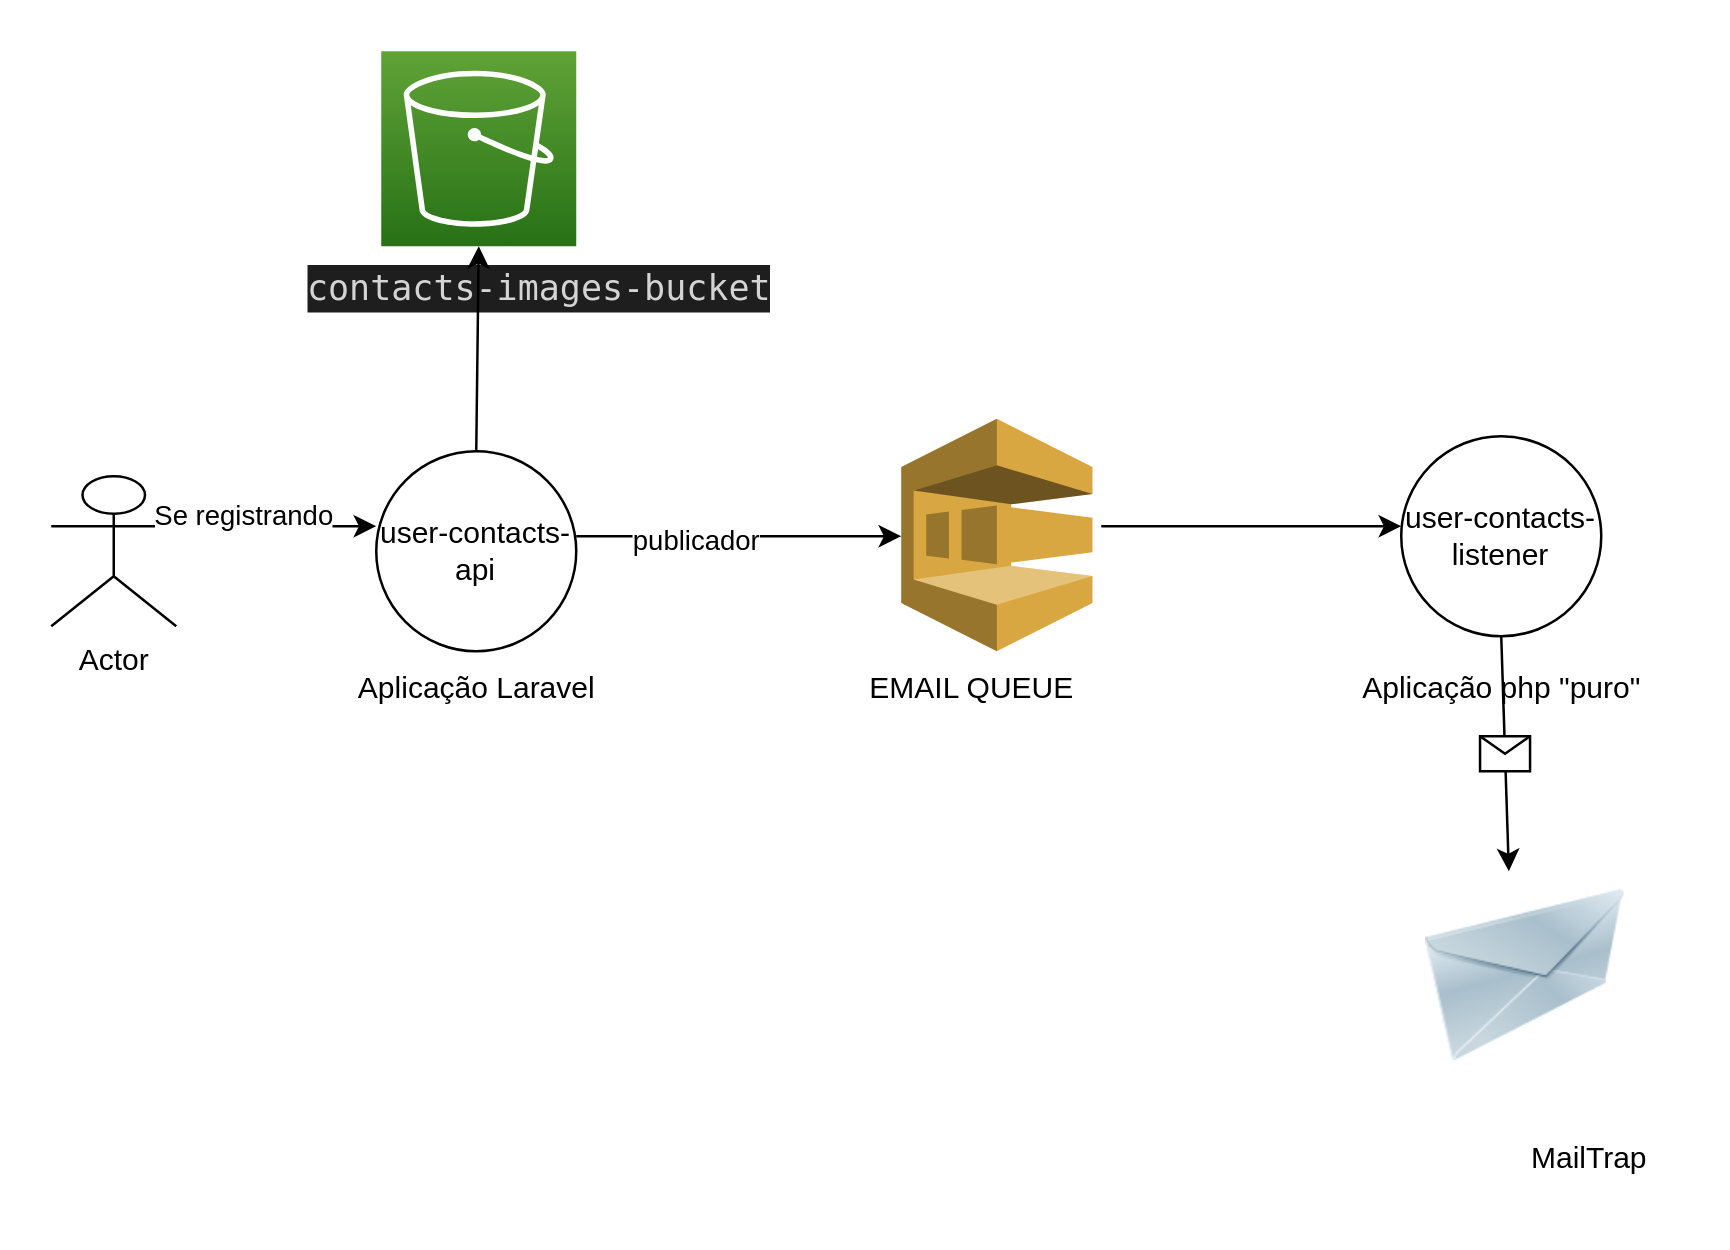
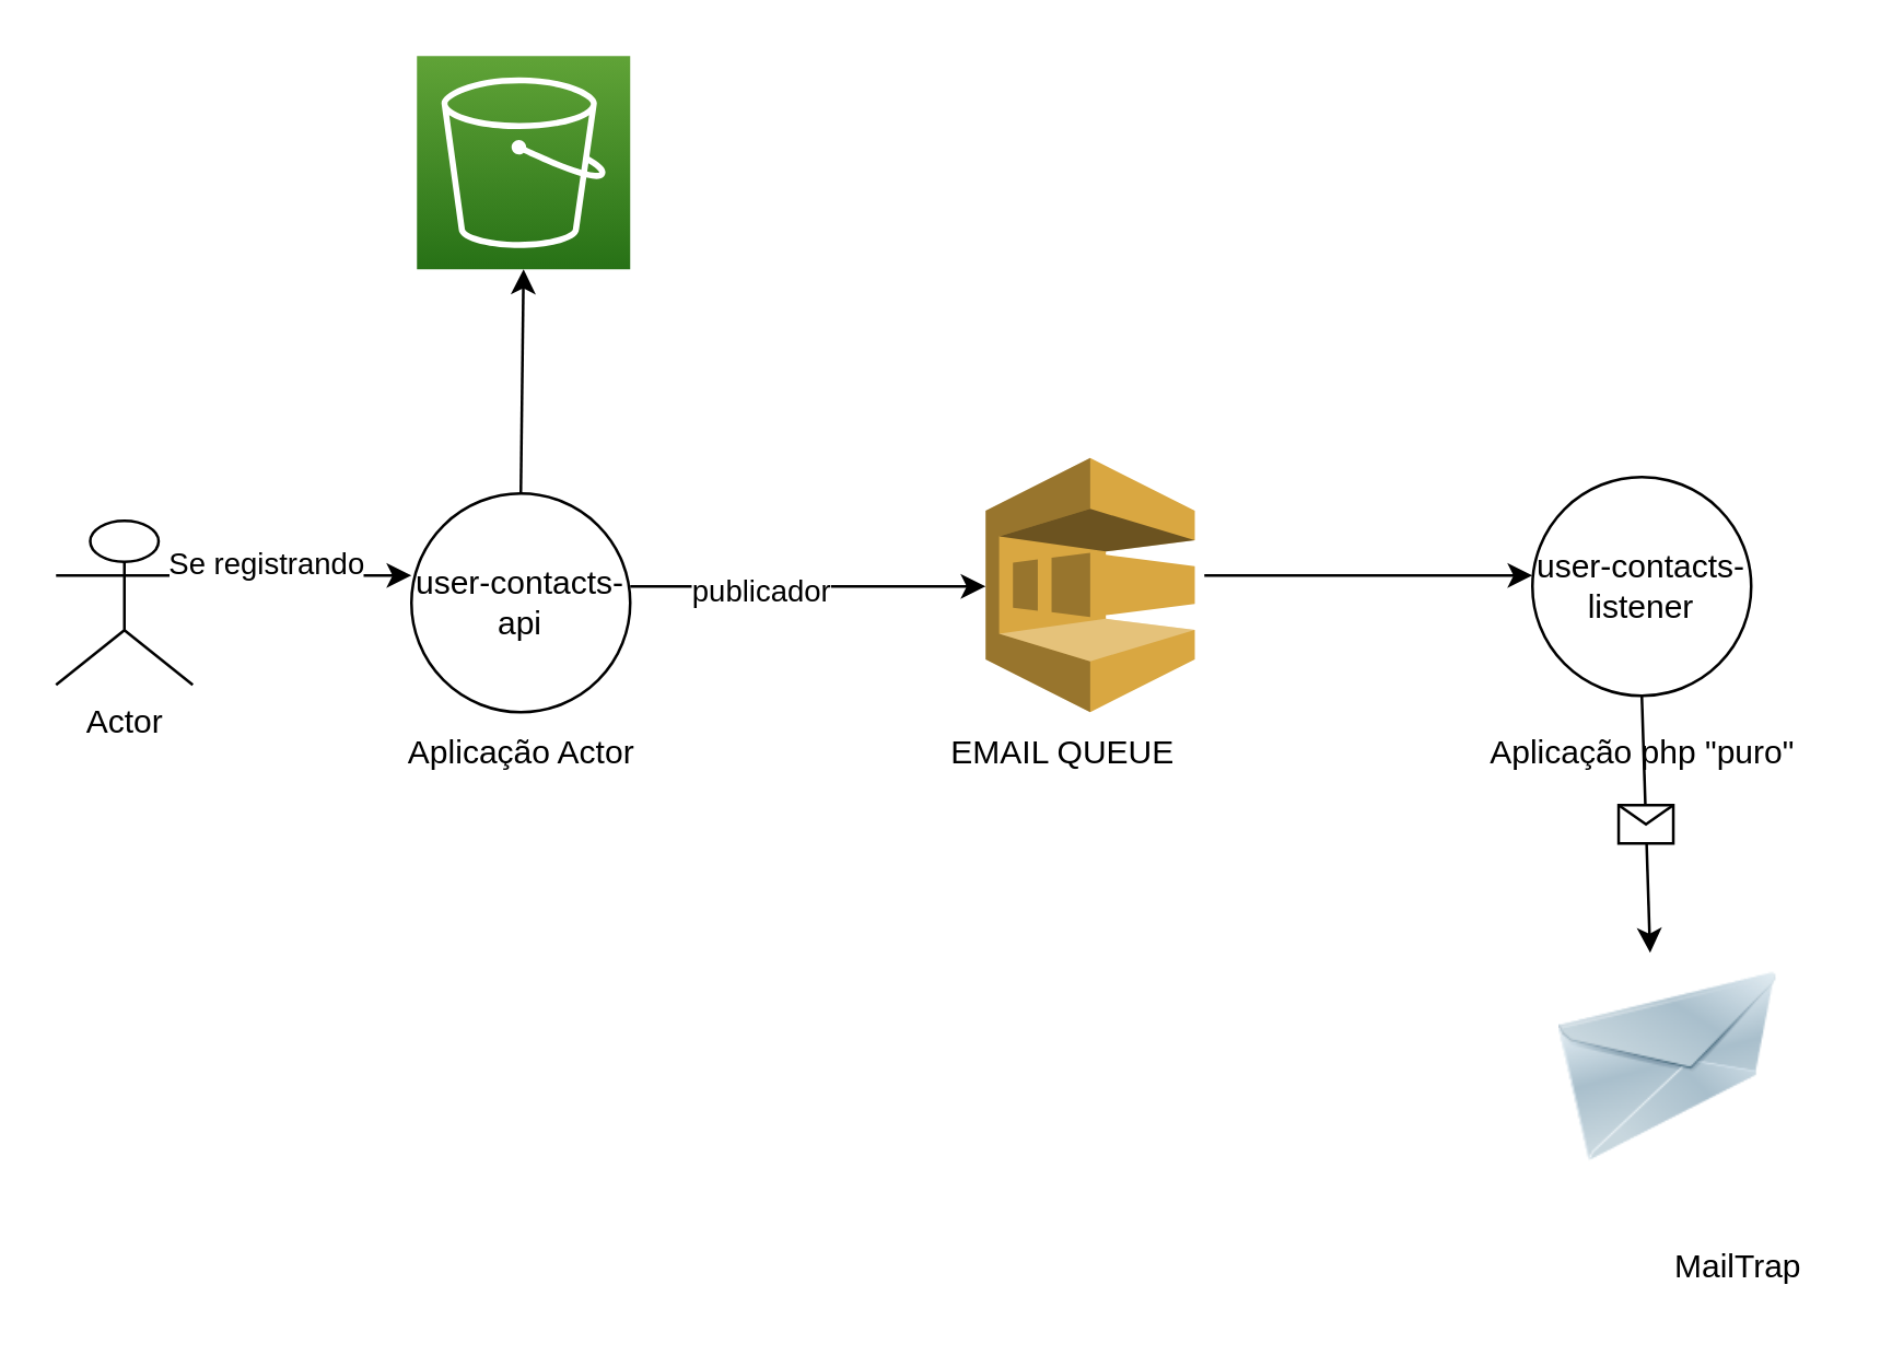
- <mxCell id="11" value="&lt;div style=&quot;color: rgb(212, 212, 212); background-color: rgb(30, 30, 30); font-family: &amp;quot;Droid Sans Mono&amp;quot;, &amp;quot;monospace&amp;quot;, monospace; font-size: 14px; line-height: 19px;&quot;&gt;contacts-images-bucket&lt;/div&gt;" style="text;html=1;align=center;verticalAlign=middle;resizable=0;points=[];autosize=1;strokeColor=none;fillColor=none;" vertex="1" parent="1"><mxGeometry x="110" y="100" width="210" height="30" as="geometry" /></mxCell>
- <mxCell id="6" value="Aplicação Laravel" style="text;html=1;align=center;verticalAlign=middle;resizable=0;points=[];autosize=1;strokeColor=none;fillColor=none;" vertex="1" parent="1"><mxGeometry x="130" y="260" width="120" height="30" as="geometry" /></mxCell>
+ <mxCell id="6" value="Aplicação Actor" style="text;html=1;align=center;verticalAlign=middle;resizable=0;points=[];autosize=1;strokeColor=none;fillColor=none;" vertex="1" parent="1"><mxGeometry x="130" y="260" width="120" height="30" as="geometry" /></mxCell>
